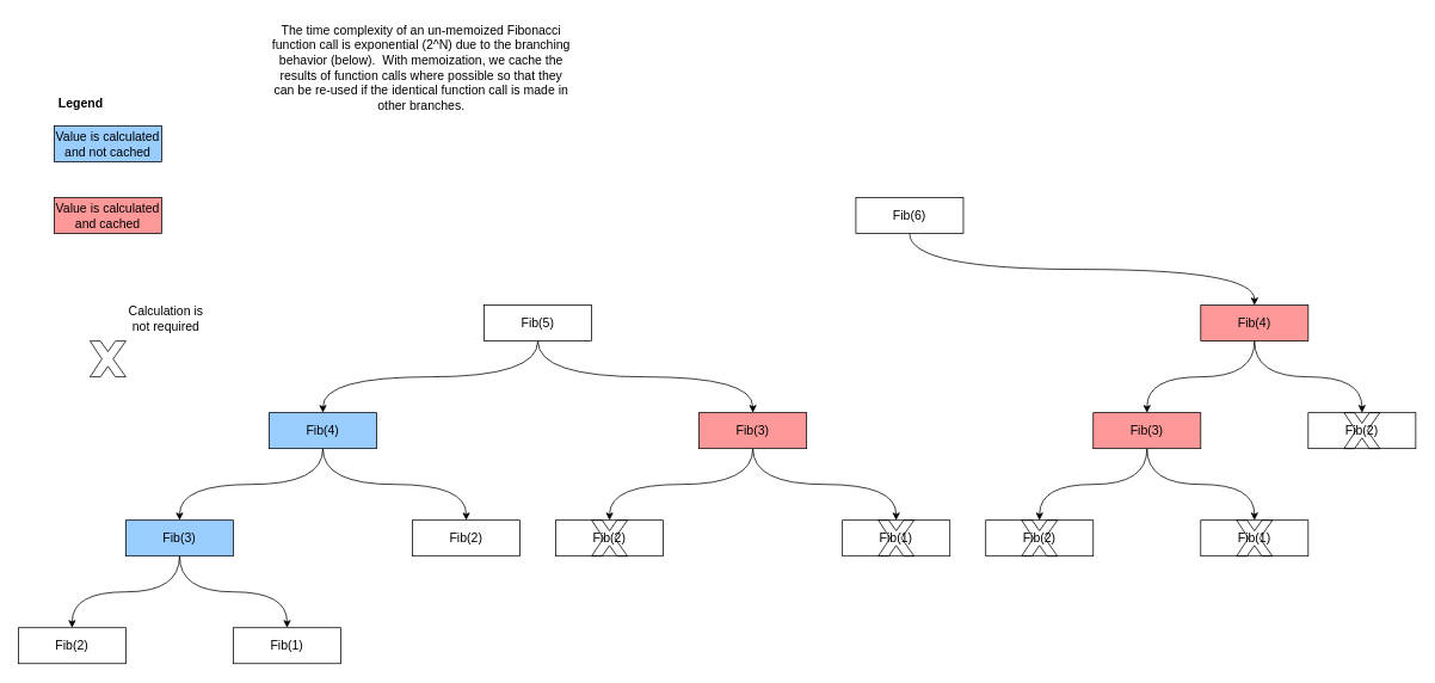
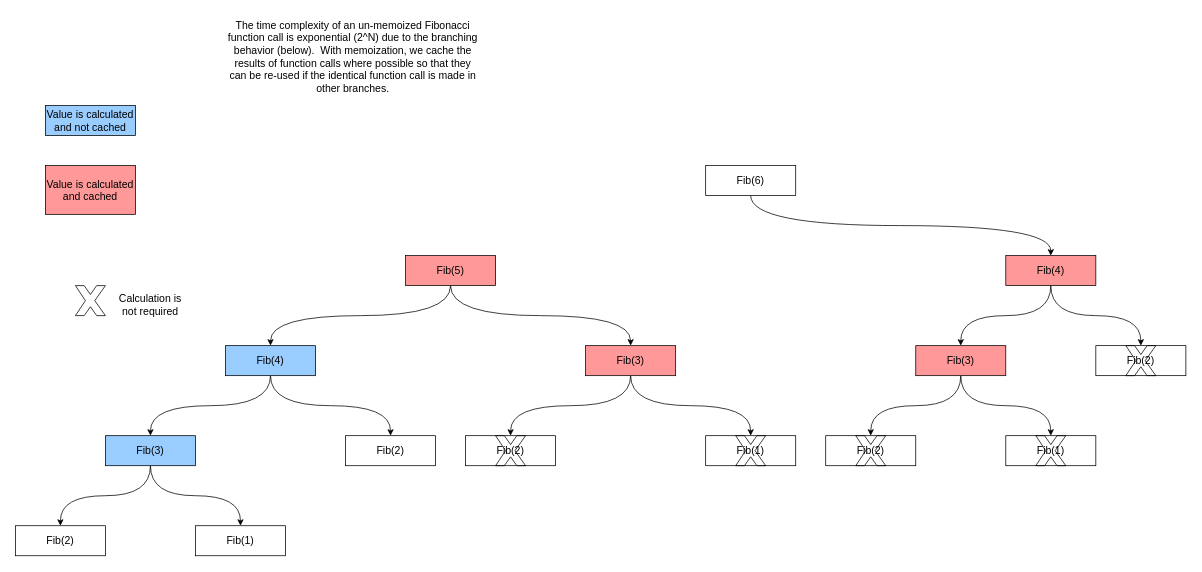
- <mxCell id="30" value="&lt;b&gt;&lt;font style=&quot;font-size: 14px;&quot;&gt;Legend&lt;/font&gt;&lt;/b&gt;" style="text;html=1;strokeColor=none;fillColor=none;align=center;verticalAlign=middle;whiteSpace=wrap;rounded=0;" vertex="1" parent="1"><mxGeometry x="60" y="100" width="60" height="30" as="geometry" /></mxCell>
- <mxCell id="36" value="&lt;span style=&quot;font-size: 14px;&quot;&gt;Value is calculated and cached&lt;/span&gt;" style="rounded=0;whiteSpace=wrap;html=1;fillColor=#FF9999;" vertex="1" parent="1"><mxGeometry x="60" y="220" width="120" height="40" as="geometry" /></mxCell>
+ <mxCell id="36" value="&lt;span style=&quot;font-size: 14px;&quot;&gt;Value is calculated and cached&lt;/span&gt;" style="rounded=0;whiteSpace=wrap;html=1;fillColor=#FF9999;" vertex="1" parent="1"><mxGeometry x="60" y="220" width="120" height="65" as="geometry" /></mxCell>
- <mxCell id="3" value="&lt;font style=&quot;font-size: 14px;&quot;&gt;Fib(6)&lt;/font&gt;" style="rounded=0;whiteSpace=wrap;html=1;" parent="1" vertex="1"><mxGeometry x="955" y="220" width="120" height="40" as="geometry" /></mxCell>
+ <mxCell id="3" value="&lt;font style=&quot;font-size: 14px;&quot;&gt;Fib(6)&lt;/font&gt;" style="rounded=0;whiteSpace=wrap;html=1;" parent="1" vertex="1"><mxGeometry x="940" y="220" width="120" height="40" as="geometry" /></mxCell>
- <mxCell id="40" value="&lt;font style=&quot;font-size: 14px;&quot;&gt;Calculation is not required&lt;/font&gt;" style="text;html=1;strokeColor=none;fillColor=none;align=center;verticalAlign=middle;whiteSpace=wrap;rounded=0;" vertex="1" parent="1"><mxGeometry x="135" y="340" width="100" height="30" as="geometry" /></mxCell>
+ <mxCell id="40" value="&lt;font style=&quot;font-size: 14px;&quot;&gt;Calculation is not required&lt;/font&gt;" style="text;html=1;strokeColor=none;fillColor=none;align=center;verticalAlign=middle;whiteSpace=wrap;rounded=0;" vertex="1" parent="1"><mxGeometry x="150" y="390" width="100" height="30" as="geometry" /></mxCell>
- <mxCell id="9" value="&lt;font style=&quot;font-size: 14px;&quot;&gt;Fib(5)&lt;/font&gt;" style="rounded=0;whiteSpace=wrap;html=1;fillColor=#FFFFFF;" parent="1" vertex="1"><mxGeometry y="340" width="120" height="40" as="geometry" x="540" /></mxCell>
+ <mxCell id="9" value="&lt;font style=&quot;font-size: 14px;&quot;&gt;Fib(5)&lt;/font&gt;" style="rounded=0;whiteSpace=wrap;html=1;fillColor=#ff9999;" parent="1" vertex="1"><mxGeometry y="340" width="120" height="40" as="geometry" x="540" /></mxCell>
